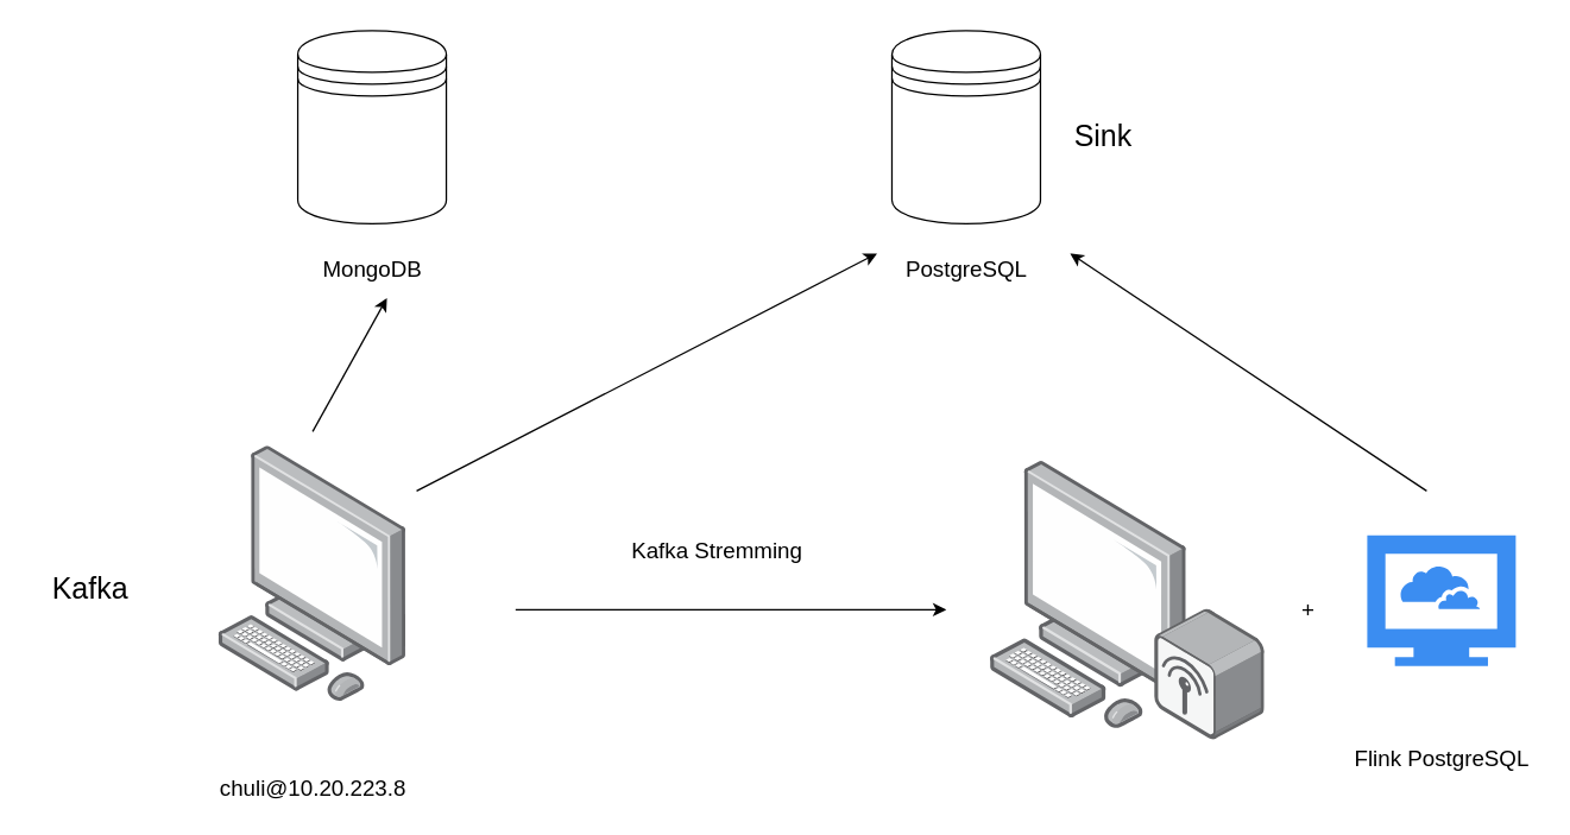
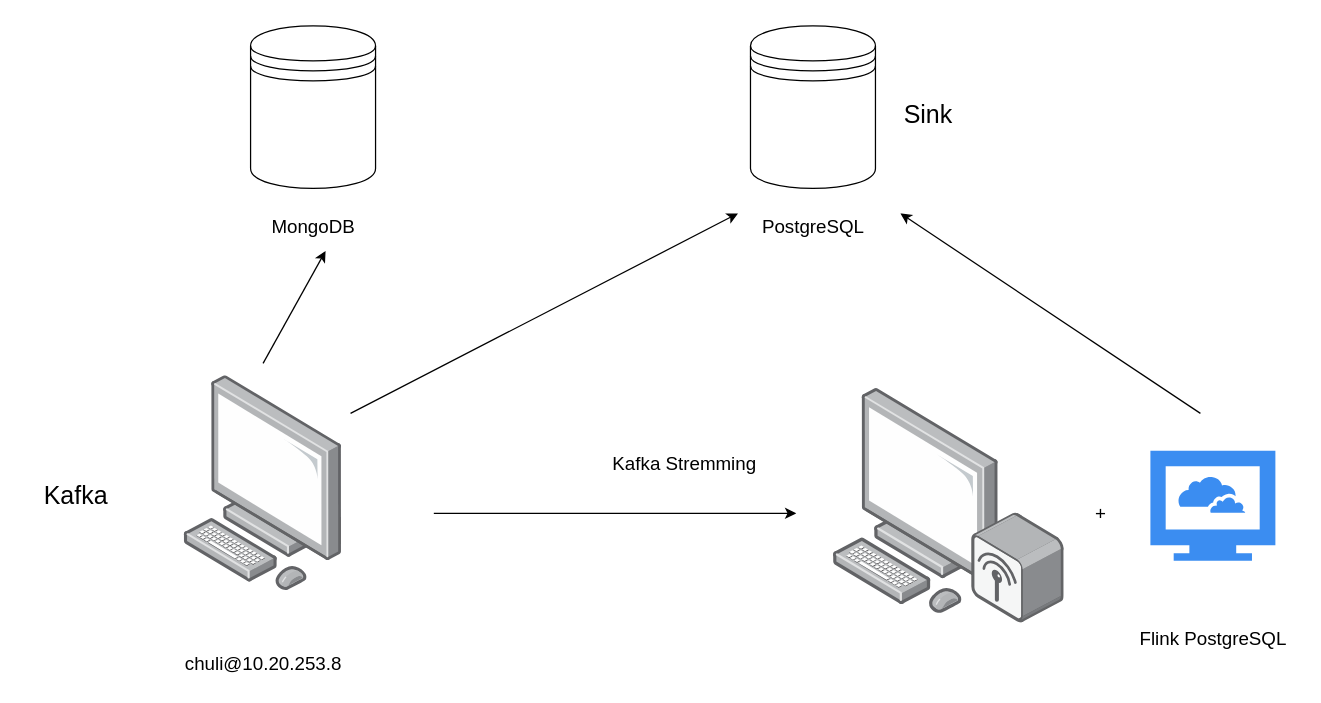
- <mxCell id="6" value="Kafka Stremming" style="text;html=1;align=center;verticalAlign=middle;resizable=0;points=[];autosize=1;fontSize=15;" vertex="1" parent="1"><mxGeometry x="416.62" y="360" width="130" height="20" as="geometry" /></mxCell>
+ <mxCell id="6" value="Kafka Stremming" style="text;html=1;align=center;verticalAlign=middle;resizable=0;points=[];autosize=1;fontSize=15;" vertex="1" parent="1"><mxGeometry x="481.62" y="360" width="130" height="20" as="geometry" /></mxCell>
- <mxCell id="3" value="chuli@10.20.223.8" style="text;html=1;align=center;verticalAlign=middle;resizable=0;points=[];autosize=1;strokeWidth=1;fontSize=15;" vertex="1" parent="1"><mxGeometry x="140" y="520" width="140" height="20" as="geometry" /></mxCell>
+ <mxCell id="3" value="chuli@10.20.253.8" style="text;html=1;align=center;verticalAlign=middle;resizable=0;points=[];autosize=1;strokeWidth=1;fontSize=15;" vertex="1" parent="1"><mxGeometry x="140" y="520" width="140" height="20" as="geometry" /></mxCell>
